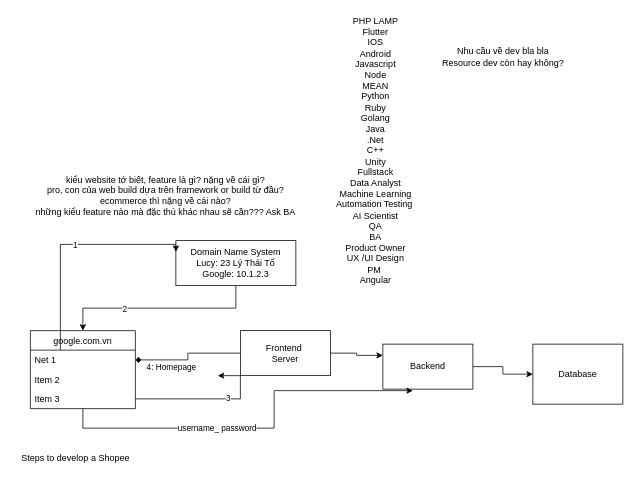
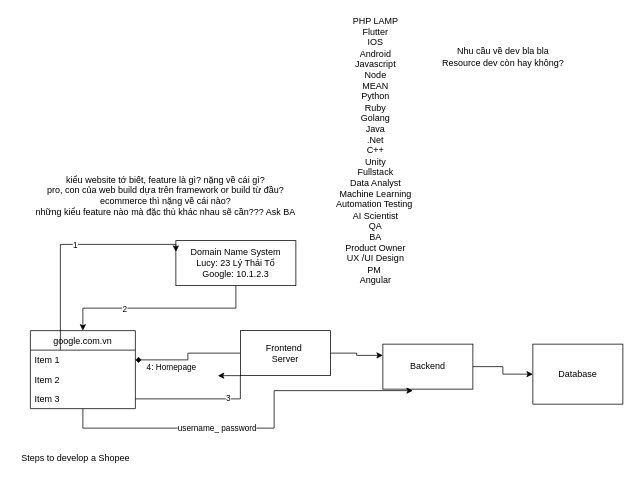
- <mxCell id="3" value="Net 1" style="text;strokeColor=none;fillColor=none;align=left;verticalAlign=top;spacingLeft=4;spacingRight=4;overflow=hidden;rotatable=0;points=[[0,0.5],[1,0.5]];portConstraint=eastwest;" vertex="1" parent="2"><mxGeometry y="26" width="140" height="26" as="geometry" /></mxCell>
+ <mxCell id="3" value="Item 1" style="text;strokeColor=none;fillColor=none;align=left;verticalAlign=top;spacingLeft=4;spacingRight=4;overflow=hidden;rotatable=0;points=[[0,0.5],[1,0.5]];portConstraint=eastwest;" vertex="1" parent="2"><mxGeometry y="26" width="140" height="26" as="geometry" /></mxCell>
